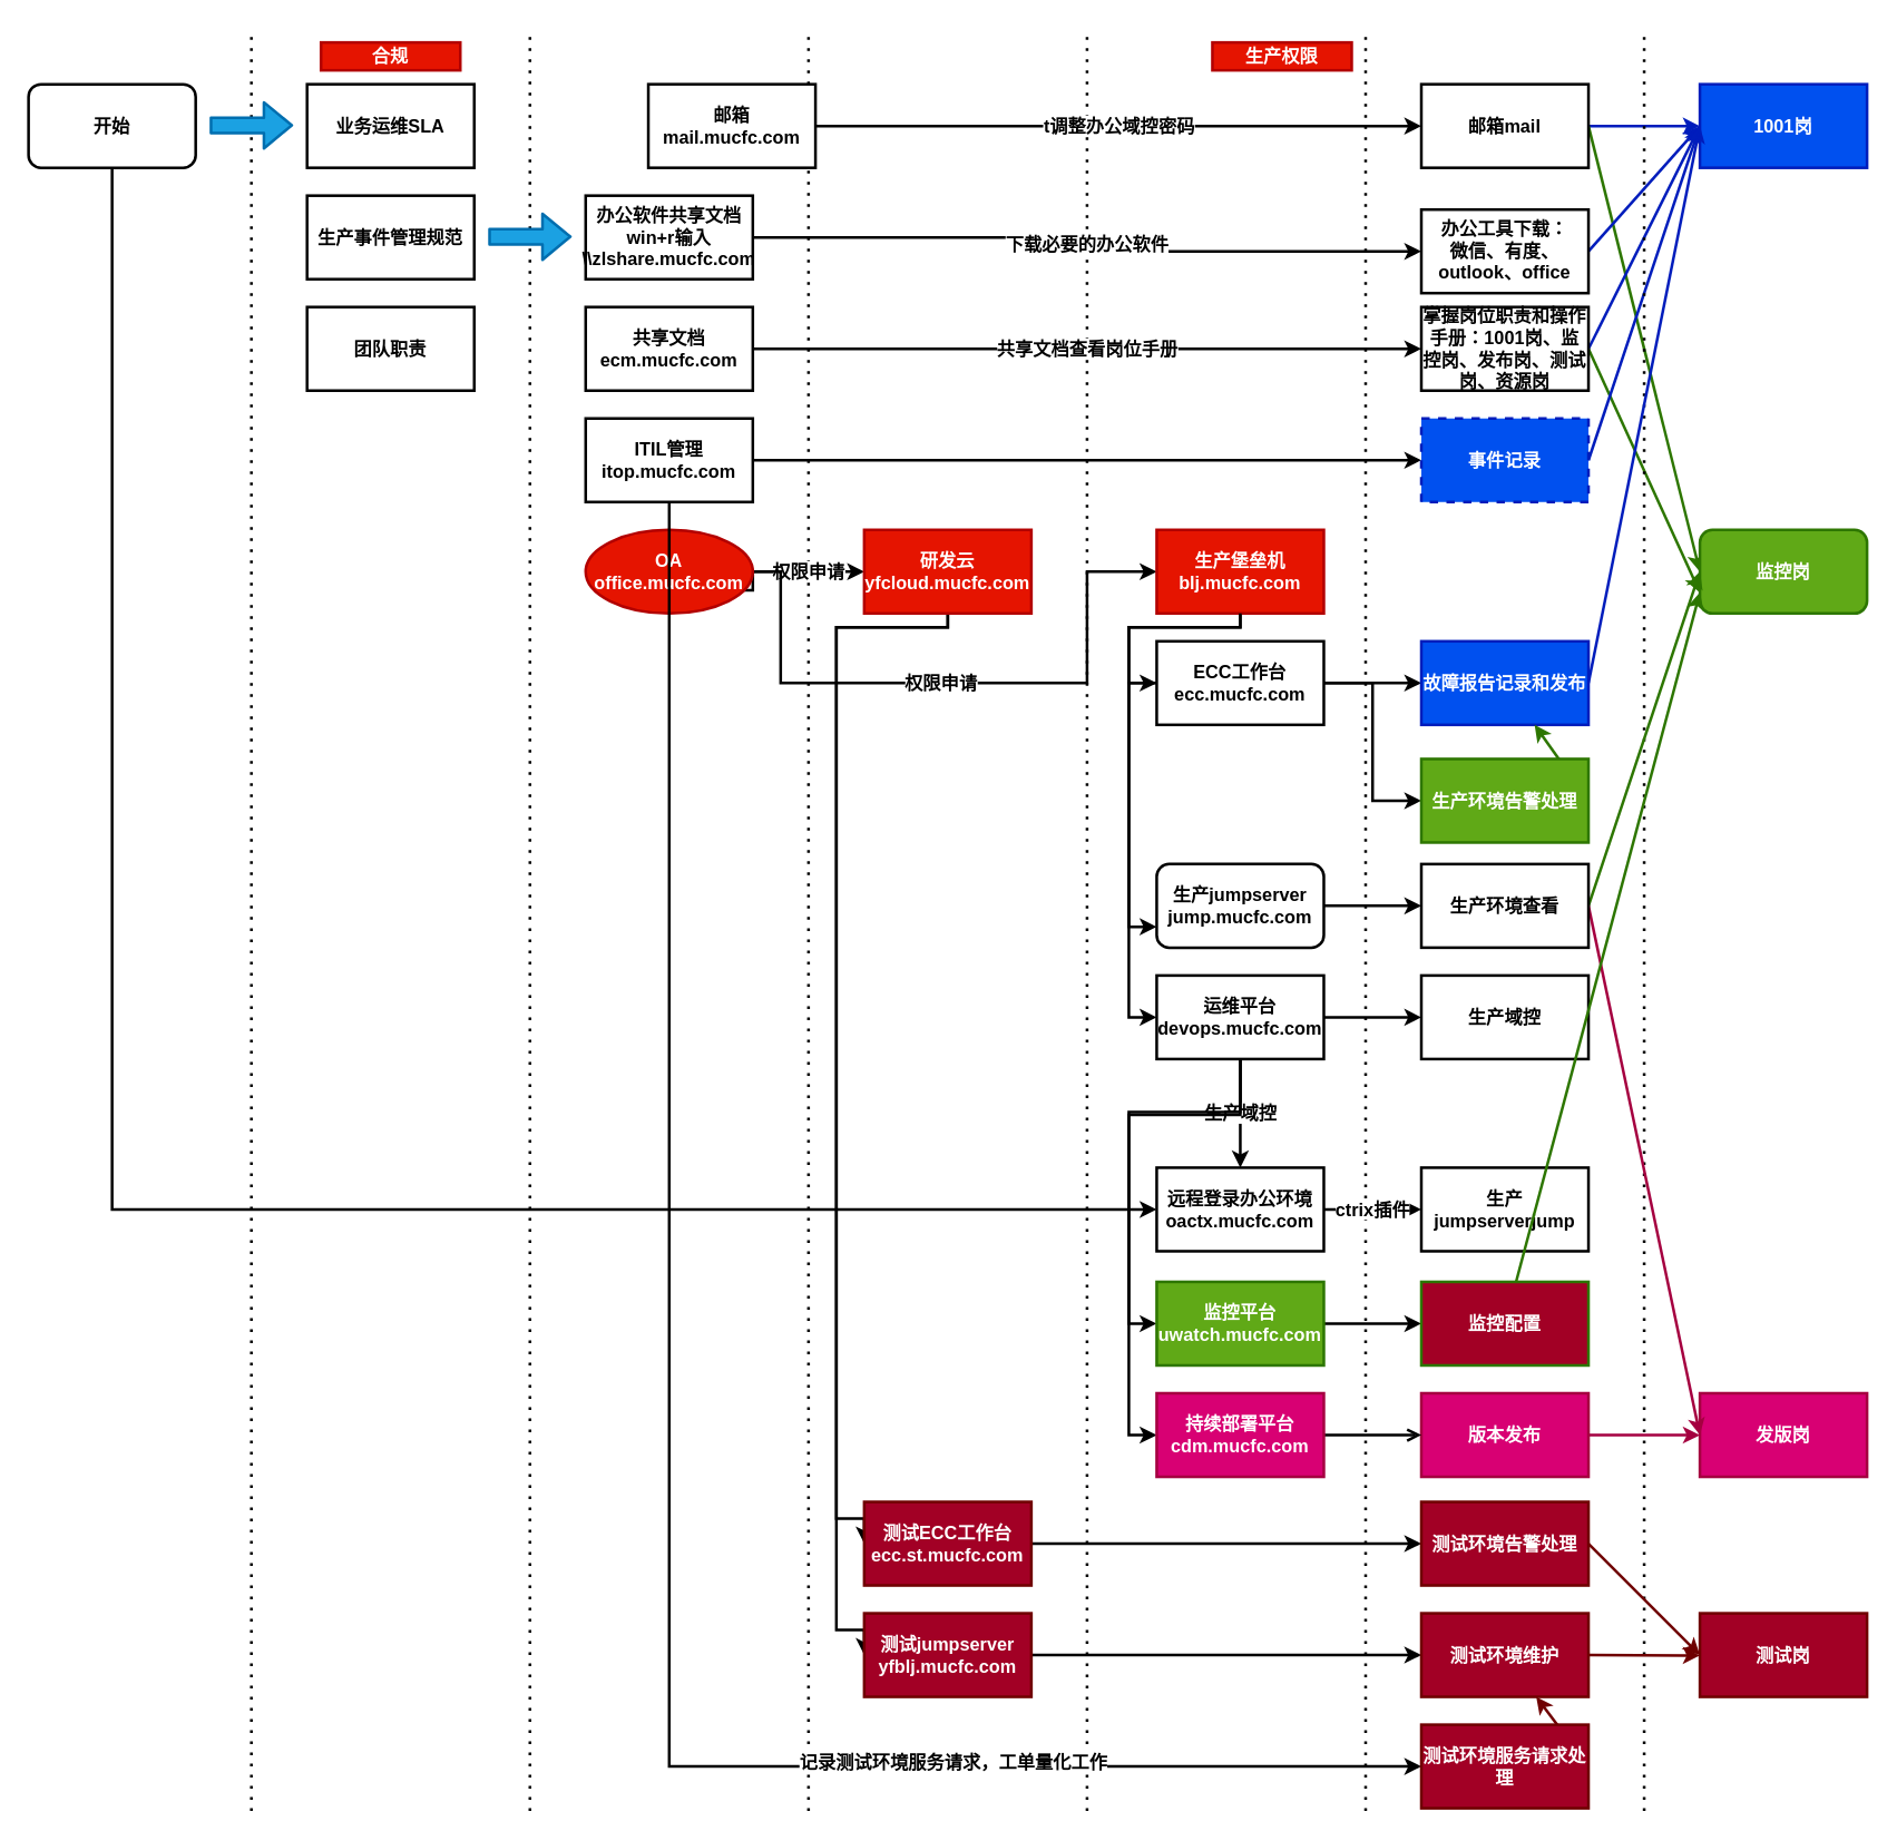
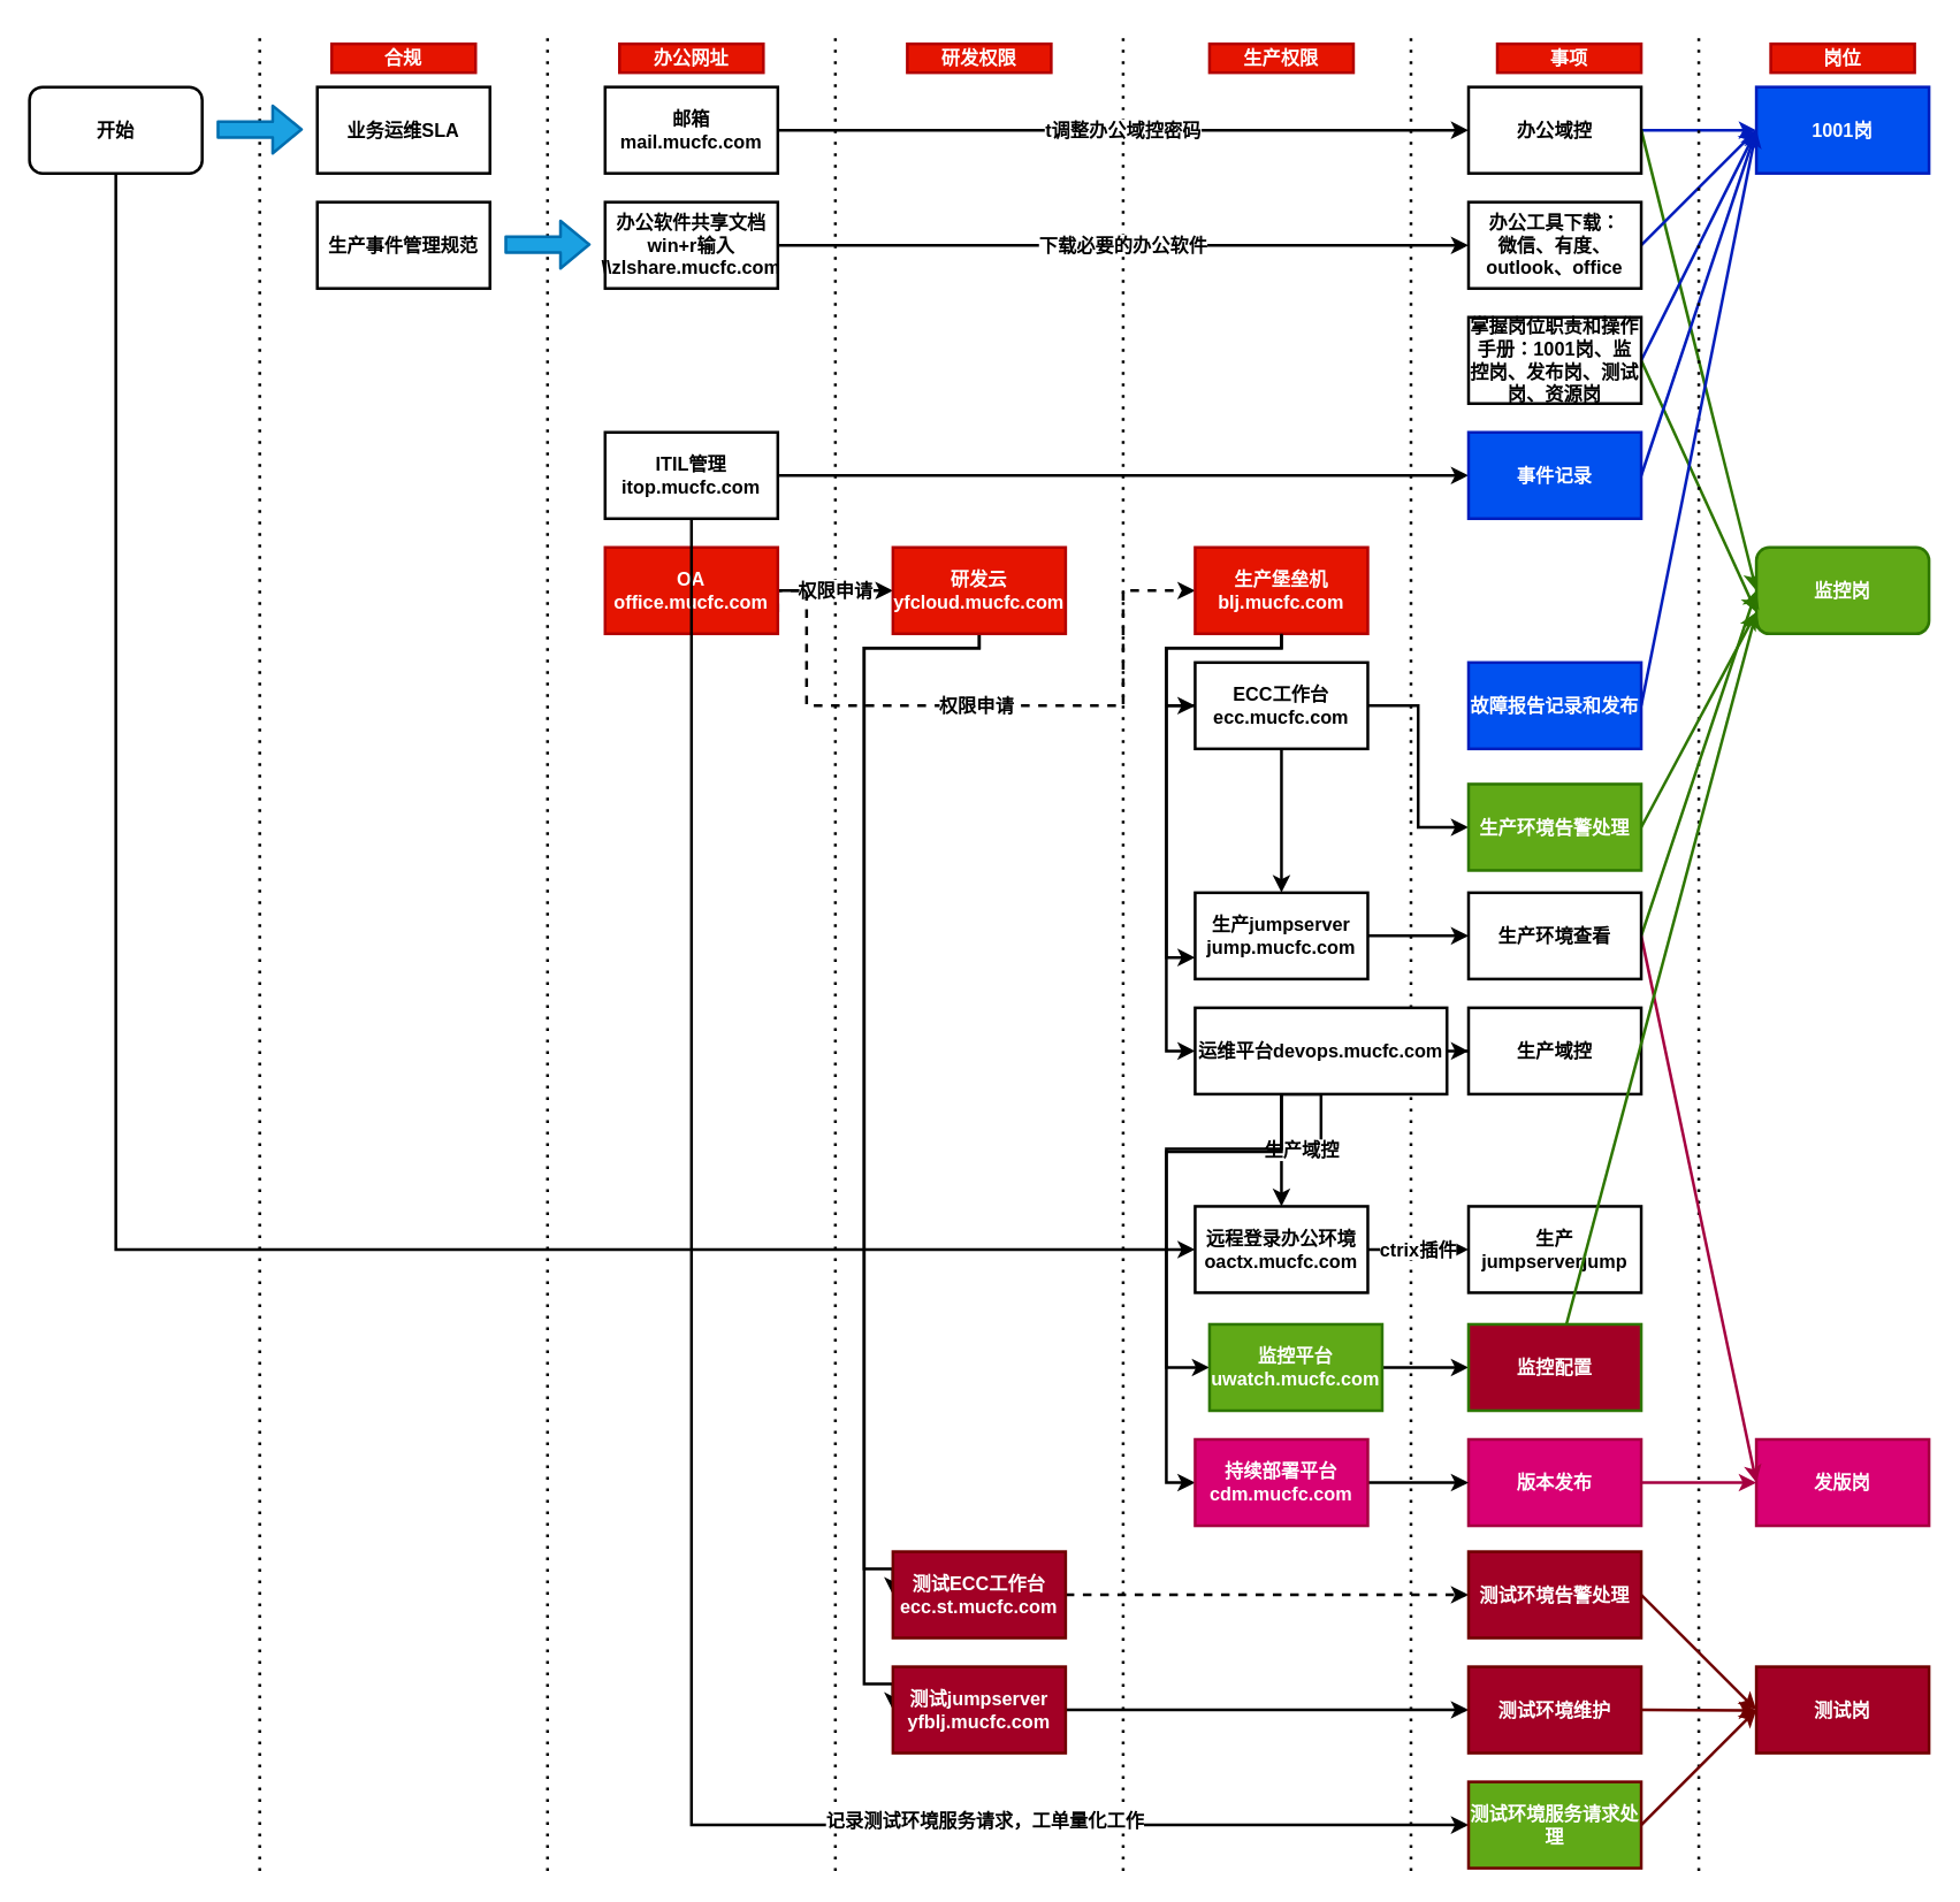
+ <mxCell id="8" value="办公网址" style="text;html=1;strokeColor=#B20000;fillColor=#e51400;align=center;verticalAlign=middle;whiteSpace=wrap;rounded=0;strokeWidth=2;fontStyle=1;fontColor=#ffffff;fontSize=13;" parent="1" vertex="1"><mxGeometry x="430" y="30" width="100" height="20" as="geometry" /></mxCell>
+ <mxCell id="9" value="研发权限" style="text;html=1;strokeColor=#B20000;fillColor=#e51400;align=center;verticalAlign=middle;whiteSpace=wrap;rounded=0;strokeWidth=2;fontStyle=1;fontColor=#ffffff;fontSize=13;" parent="1" vertex="1"><mxGeometry x="630" y="30" width="100" height="20" as="geometry" /></mxCell>
- <mxCell id="36" value="生产权限" style="text;html=1;strokeColor=#B20000;fillColor=#e51400;align=center;verticalAlign=middle;whiteSpace=wrap;rounded=0;strokeWidth=2;fontStyle=1;fontColor=#ffffff;fontSize=13;" parent="1" vertex="1"><mxGeometry x="870" y="30" width="100" height="20" as="geometry" /></mxCell>
+ <mxCell id="36" value="生产权限" style="text;html=1;strokeColor=#B20000;fillColor=#e51400;align=center;verticalAlign=middle;whiteSpace=wrap;rounded=0;strokeWidth=2;fontStyle=1;fontColor=#ffffff;fontSize=13;" parent="1" vertex="1"><mxGeometry x="840" y="30" width="100" height="20" as="geometry" /></mxCell>
+ <mxCell id="37" value="事项" style="text;html=1;strokeColor=#B20000;fillColor=#e51400;align=center;verticalAlign=middle;whiteSpace=wrap;rounded=0;strokeWidth=2;fontStyle=1;fontColor=#ffffff;fontSize=13;" parent="1" vertex="1"><mxGeometry x="1040" y="30" width="100" height="20" as="geometry" /></mxCell>
+ <mxCell id="46" value="岗位" style="text;html=1;strokeColor=#B20000;fillColor=#e51400;align=center;verticalAlign=middle;whiteSpace=wrap;rounded=0;strokeWidth=2;fontStyle=1;fontColor=#ffffff;fontSize=13;" parent="1" vertex="1"><mxGeometry x="1230" y="30" width="100" height="20" as="geometry" /></mxCell>
- <mxCell id="15" value="邮箱&lt;br style=&quot;font-size: 13px;&quot;&gt;mail.mucfc.com&lt;br style=&quot;font-size: 13px;&quot;&gt;" style="rounded=0;whiteSpace=wrap;html=1;strokeWidth=2;fontStyle=1;fontSize=13;" parent="1" vertex="1"><mxGeometry x="465" y="60" width="120" height="60" as="geometry" /></mxCell>
+ <mxCell id="15" value="邮箱&lt;br style=&quot;font-size: 13px;&quot;&gt;mail.mucfc.com&lt;br style=&quot;font-size: 13px;&quot;&gt;" style="rounded=0;whiteSpace=wrap;html=1;strokeWidth=2;fontStyle=1;fontSize=13;" parent="1" vertex="1"><mxGeometry x="420" y="60" width="120" height="60" as="geometry" /></mxCell>
- <mxCell id="18" value="邮箱mail" style="rounded=0;whiteSpace=wrap;html=1;strokeWidth=2;fontStyle=1;fontSize=13;" parent="1" vertex="1"><mxGeometry x="1020" y="60" width="120" height="60" as="geometry" /></mxCell>
+ <mxCell id="18" value="办公域控" style="rounded=0;whiteSpace=wrap;html=1;strokeWidth=2;fontStyle=1;fontSize=13;" parent="1" vertex="1"><mxGeometry x="1020" y="60" width="120" height="60" as="geometry" /></mxCell>
- <mxCell id="39" value="办公工具下载：&lt;br style=&quot;font-size: 13px;&quot;&gt;微信、有度、outlook、office" style="rounded=0;whiteSpace=wrap;html=1;strokeWidth=2;fontStyle=1;fontSize=13;" parent="1" vertex="1"><mxGeometry x="1020" y="150" width="120" height="60" as="geometry" /></mxCell>
+ <mxCell id="39" value="办公工具下载：&lt;br style=&quot;font-size: 13px;&quot;&gt;微信、有度、outlook、office" style="rounded=0;whiteSpace=wrap;html=1;strokeWidth=2;fontStyle=1;fontSize=13;" parent="1" vertex="1"><mxGeometry x="1020" y="140" width="120" height="60" as="geometry" /></mxCell>
- <mxCell id="13" value="团队职责" style="rounded=0;whiteSpace=wrap;html=1;strokeWidth=2;fontStyle=1;fontSize=13;" parent="1" vertex="1"><mxGeometry x="220" y="220" width="120" height="60" as="geometry" /></mxCell>
- <mxCell id="23" value="共享文档&lt;br style=&quot;font-size: 13px;&quot;&gt;ecm.mucfc.com" style="rounded=0;whiteSpace=wrap;html=1;strokeWidth=2;fontStyle=1;fontSize=13;" parent="1" vertex="1"><mxGeometry x="420" y="220" width="120" height="60" as="geometry" /></mxCell>
- <mxCell id="22" value="共享文档查看岗位手册" style="edgeStyle=orthogonalEdgeStyle;rounded=0;orthogonalLoop=1;jettySize=auto;html=1;strokeWidth=2;fontStyle=1;fontSize=13;" parent="1" source="23" target="42" edge="1"><mxGeometry relative="1" as="geometry" /></mxCell>
- <mxCell id="44" value="事件记录" style="rounded=0;whiteSpace=wrap;html=1;strokeWidth=2;fontStyle=1;fillColor=#0050ef;strokeColor=#001DBC;fontColor=#ffffff;fontSize=13;dashed=1;" parent="1" vertex="1"><mxGeometry x="1020" y="300" width="120" height="60" as="geometry" /></mxCell>
+ <mxCell id="44" value="事件记录" style="rounded=0;whiteSpace=wrap;html=1;strokeWidth=2;fontStyle=1;fillColor=#0050ef;strokeColor=#001DBC;fontColor=#ffffff;fontSize=13;" parent="1" vertex="1"><mxGeometry x="1020" y="300" width="120" height="60" as="geometry" /></mxCell>
- <mxCell id="21" value="OA&lt;br style=&quot;font-size: 13px;&quot;&gt;office.mucfc.com" style="ellipse;whiteSpace=wrap;html=1;strokeWidth=2;fontStyle=1;fillColor=#e51400;strokeColor=#B20000;fontColor=#ffffff;fontSize=13;" parent="1" vertex="1"><mxGeometry x="420" y="380" width="120" height="60" as="geometry" /></mxCell>
+ <mxCell id="21" value="OA&lt;br style=&quot;font-size: 13px;&quot;&gt;office.mucfc.com" style="rounded=0;whiteSpace=wrap;html=1;strokeWidth=2;fontStyle=1;fillColor=#e51400;strokeColor=#B20000;fontColor=#ffffff;fontSize=13;" parent="1" vertex="1"><mxGeometry x="420" y="380" width="120" height="60" as="geometry" /></mxCell>
- <mxCell id="20" value="权限申请" style="edgeStyle=orthogonalEdgeStyle;rounded=0;orthogonalLoop=1;jettySize=auto;html=1;exitX=1;exitY=0.75;exitDx=0;exitDy=0;entryX=0;entryY=0.5;entryDx=0;entryDy=0;strokeWidth=2;fontStyle=1;fontSize=13;" parent="1" source="21" target="35" edge="1"><mxGeometry relative="1" as="geometry"><Array as="points"><mxPoint x="540" y="410" /><mxPoint x="560" y="410" /><mxPoint x="560" y="490" /><mxPoint x="780" y="490" /><mxPoint x="780" y="410" /></Array></mxGeometry></mxCell>
+ <mxCell id="20" value="权限申请" style="edgeStyle=orthogonalEdgeStyle;rounded=0;orthogonalLoop=1;jettySize=auto;html=1;exitX=1;exitY=0.75;exitDx=0;exitDy=0;entryX=0;entryY=0.5;entryDx=0;entryDy=0;strokeWidth=2;fontStyle=1;fontSize=13;dashed=1;" parent="1" source="21" target="35" edge="1"><mxGeometry relative="1" as="geometry"><Array as="points"><mxPoint x="540" y="410" /><mxPoint x="560" y="410" /><mxPoint x="560" y="490" /><mxPoint x="780" y="490" /><mxPoint x="780" y="410" /></Array></mxGeometry></mxCell>
- <mxCell id="60" style="edgeStyle=none;rounded=0;orthogonalLoop=1;jettySize=auto;html=1;entryX=0;entryY=0.5;entryDx=0;entryDy=0;strokeWidth=2;fontStyle=1;fontSize=13;" edge="1" parent="1" source="64" target="78"><mxGeometry relative="1" as="geometry" /></mxCell>
+ <mxCell id="60" style="edgeStyle=none;rounded=0;orthogonalLoop=1;jettySize=auto;html=1;strokeWidth=2;fontStyle=1;fontSize=13;" edge="1" parent="1" source="64" target="66"><mxGeometry relative="1" as="geometry" /></mxCell>
- <mxCell id="79" style="rounded=0;orthogonalLoop=1;jettySize=auto;html=1;exitX=1;exitY=0.5;exitDx=0;exitDy=0;strokeWidth=2;fillColor=#60a917;strokeColor=#2D7600;fontStyle=1;fontSize=13;" edge="1" parent="1" source="80" target="78"><mxGeometry relative="1" as="geometry" /></mxCell>
+ <mxCell id="79" style="rounded=0;orthogonalLoop=1;jettySize=auto;html=1;exitX=1;exitY=0.5;exitDx=0;exitDy=0;entryX=0;entryY=0.75;entryDx=0;entryDy=0;strokeWidth=2;fillColor=#60a917;strokeColor=#2D7600;fontStyle=1;fontSize=13;" edge="1" parent="1" source="80" target="67"><mxGeometry relative="1" as="geometry" /></mxCell>
- <mxCell id="66" value="生产jumpserver&lt;br style=&quot;font-size: 13px;&quot;&gt;jump.mucfc.com" style="whiteSpace=wrap;html=1;strokeWidth=2;fontStyle=1;fontSize=13;rounded=1;" vertex="1" parent="1"><mxGeometry x="830" y="620" width="120" height="60" as="geometry" /></mxCell>
+ <mxCell id="66" value="生产jumpserver&lt;br style=&quot;font-size: 13px;&quot;&gt;jump.mucfc.com" style="rounded=0;whiteSpace=wrap;html=1;strokeWidth=2;fontStyle=1;fontSize=13;" vertex="1" parent="1"><mxGeometry x="830" y="620" width="120" height="60" as="geometry" /></mxCell>
- <mxCell id="53" value="运维平台devops.mucfc.com" style="rounded=0;whiteSpace=wrap;html=1;strokeWidth=2;fontStyle=1;fontSize=13;" vertex="1" parent="1"><mxGeometry x="830" y="700" width="120" height="60" as="geometry" /></mxCell>
+ <mxCell id="53" value="运维平台devops.mucfc.com" style="rounded=0;whiteSpace=wrap;html=1;strokeWidth=2;fontStyle=1;fontSize=13;" vertex="1" parent="1"><mxGeometry x="830" y="700" width="175" height="60" as="geometry" /></mxCell>
- <mxCell id="92" value="监控平台&lt;br&gt;uwatch.mucfc.com" style="rounded=0;whiteSpace=wrap;html=1;strokeWidth=2;fontStyle=1;fontSize=13;fillColor=#60a917;strokeColor=#2D7600;fontColor=#ffffff;" vertex="1" parent="1"><mxGeometry x="830" y="920" width="120" height="60" as="geometry" /></mxCell>
+ <mxCell id="92" value="监控平台&lt;br&gt;uwatch.mucfc.com" style="rounded=0;whiteSpace=wrap;html=1;strokeWidth=2;fontStyle=1;fontSize=13;fillColor=#60a917;strokeColor=#2D7600;fontColor=#ffffff;" vertex="1" parent="1"><mxGeometry x="840" y="920" width="120" height="60" as="geometry" /></mxCell>
- <mxCell id="87" style="edgeStyle=orthogonalEdgeStyle;rounded=0;orthogonalLoop=1;jettySize=auto;html=1;exitX=1;exitY=0.5;exitDx=0;exitDy=0;entryX=0;entryY=0.5;entryDx=0;entryDy=0;strokeWidth=2;fontStyle=1;fontSize=13;endArrow=open;" edge="1" parent="1" source="88" target="86"><mxGeometry relative="1" as="geometry" /></mxCell>
+ <mxCell id="87" style="edgeStyle=orthogonalEdgeStyle;rounded=0;orthogonalLoop=1;jettySize=auto;html=1;exitX=1;exitY=0.5;exitDx=0;exitDy=0;entryX=0;entryY=0.5;entryDx=0;entryDy=0;strokeWidth=2;fontStyle=1;fontSize=13;" edge="1" parent="1" source="88" target="86"><mxGeometry relative="1" as="geometry" /></mxCell>
- <mxCell id="56" style="edgeStyle=orthogonalEdgeStyle;rounded=0;orthogonalLoop=1;jettySize=auto;html=1;entryX=0;entryY=0.5;entryDx=0;entryDy=0;strokeWidth=2;fontStyle=1;fontSize=13;" edge="1" parent="1" source="57" target="71"><mxGeometry relative="1" as="geometry" /></mxCell>
+ <mxCell id="56" style="edgeStyle=orthogonalEdgeStyle;rounded=0;orthogonalLoop=1;jettySize=auto;html=1;entryX=0;entryY=0.5;entryDx=0;entryDy=0;strokeWidth=2;fontStyle=1;fontSize=13;dashed=1;" edge="1" parent="1" source="57" target="71"><mxGeometry relative="1" as="geometry" /></mxCell>
- <mxCell id="89" style="edgeStyle=none;rounded=0;orthogonalLoop=1;jettySize=auto;html=1;exitX=1;exitY=0.5;exitDx=0;exitDy=0;strokeWidth=2;fillColor=#a20025;strokeColor=#6F0000;fontStyle=1;fontSize=13;" edge="1" parent="1" source="90" target="73"><mxGeometry relative="1" as="geometry" /></mxCell>
+ <mxCell id="89" style="edgeStyle=none;rounded=0;orthogonalLoop=1;jettySize=auto;html=1;exitX=1;exitY=0.5;exitDx=0;exitDy=0;entryX=0;entryY=0.5;entryDx=0;entryDy=0;strokeWidth=2;fillColor=#a20025;strokeColor=#6F0000;fontStyle=1;fontSize=13;" edge="1" parent="1" source="90" target="69"><mxGeometry relative="1" as="geometry" /></mxCell>
- <mxCell id="90" value="测试环境服务请求处理" style="rounded=0;whiteSpace=wrap;html=1;strokeWidth=2;fontStyle=1;fillColor=#a20025;strokeColor=#6F0000;fontColor=#ffffff;fontSize=13;" vertex="1" parent="1"><mxGeometry x="1020" y="1238" width="120" height="60" as="geometry" /></mxCell>
+ <mxCell id="90" value="测试环境服务请求处理" style="rounded=0;whiteSpace=wrap;html=1;strokeWidth=2;fontStyle=1;fillColor=#60a917;strokeColor=#6F0000;fontColor=#ffffff;fontSize=13;" vertex="1" parent="1"><mxGeometry x="1020" y="1238" width="120" height="60" as="geometry" /></mxCell>
